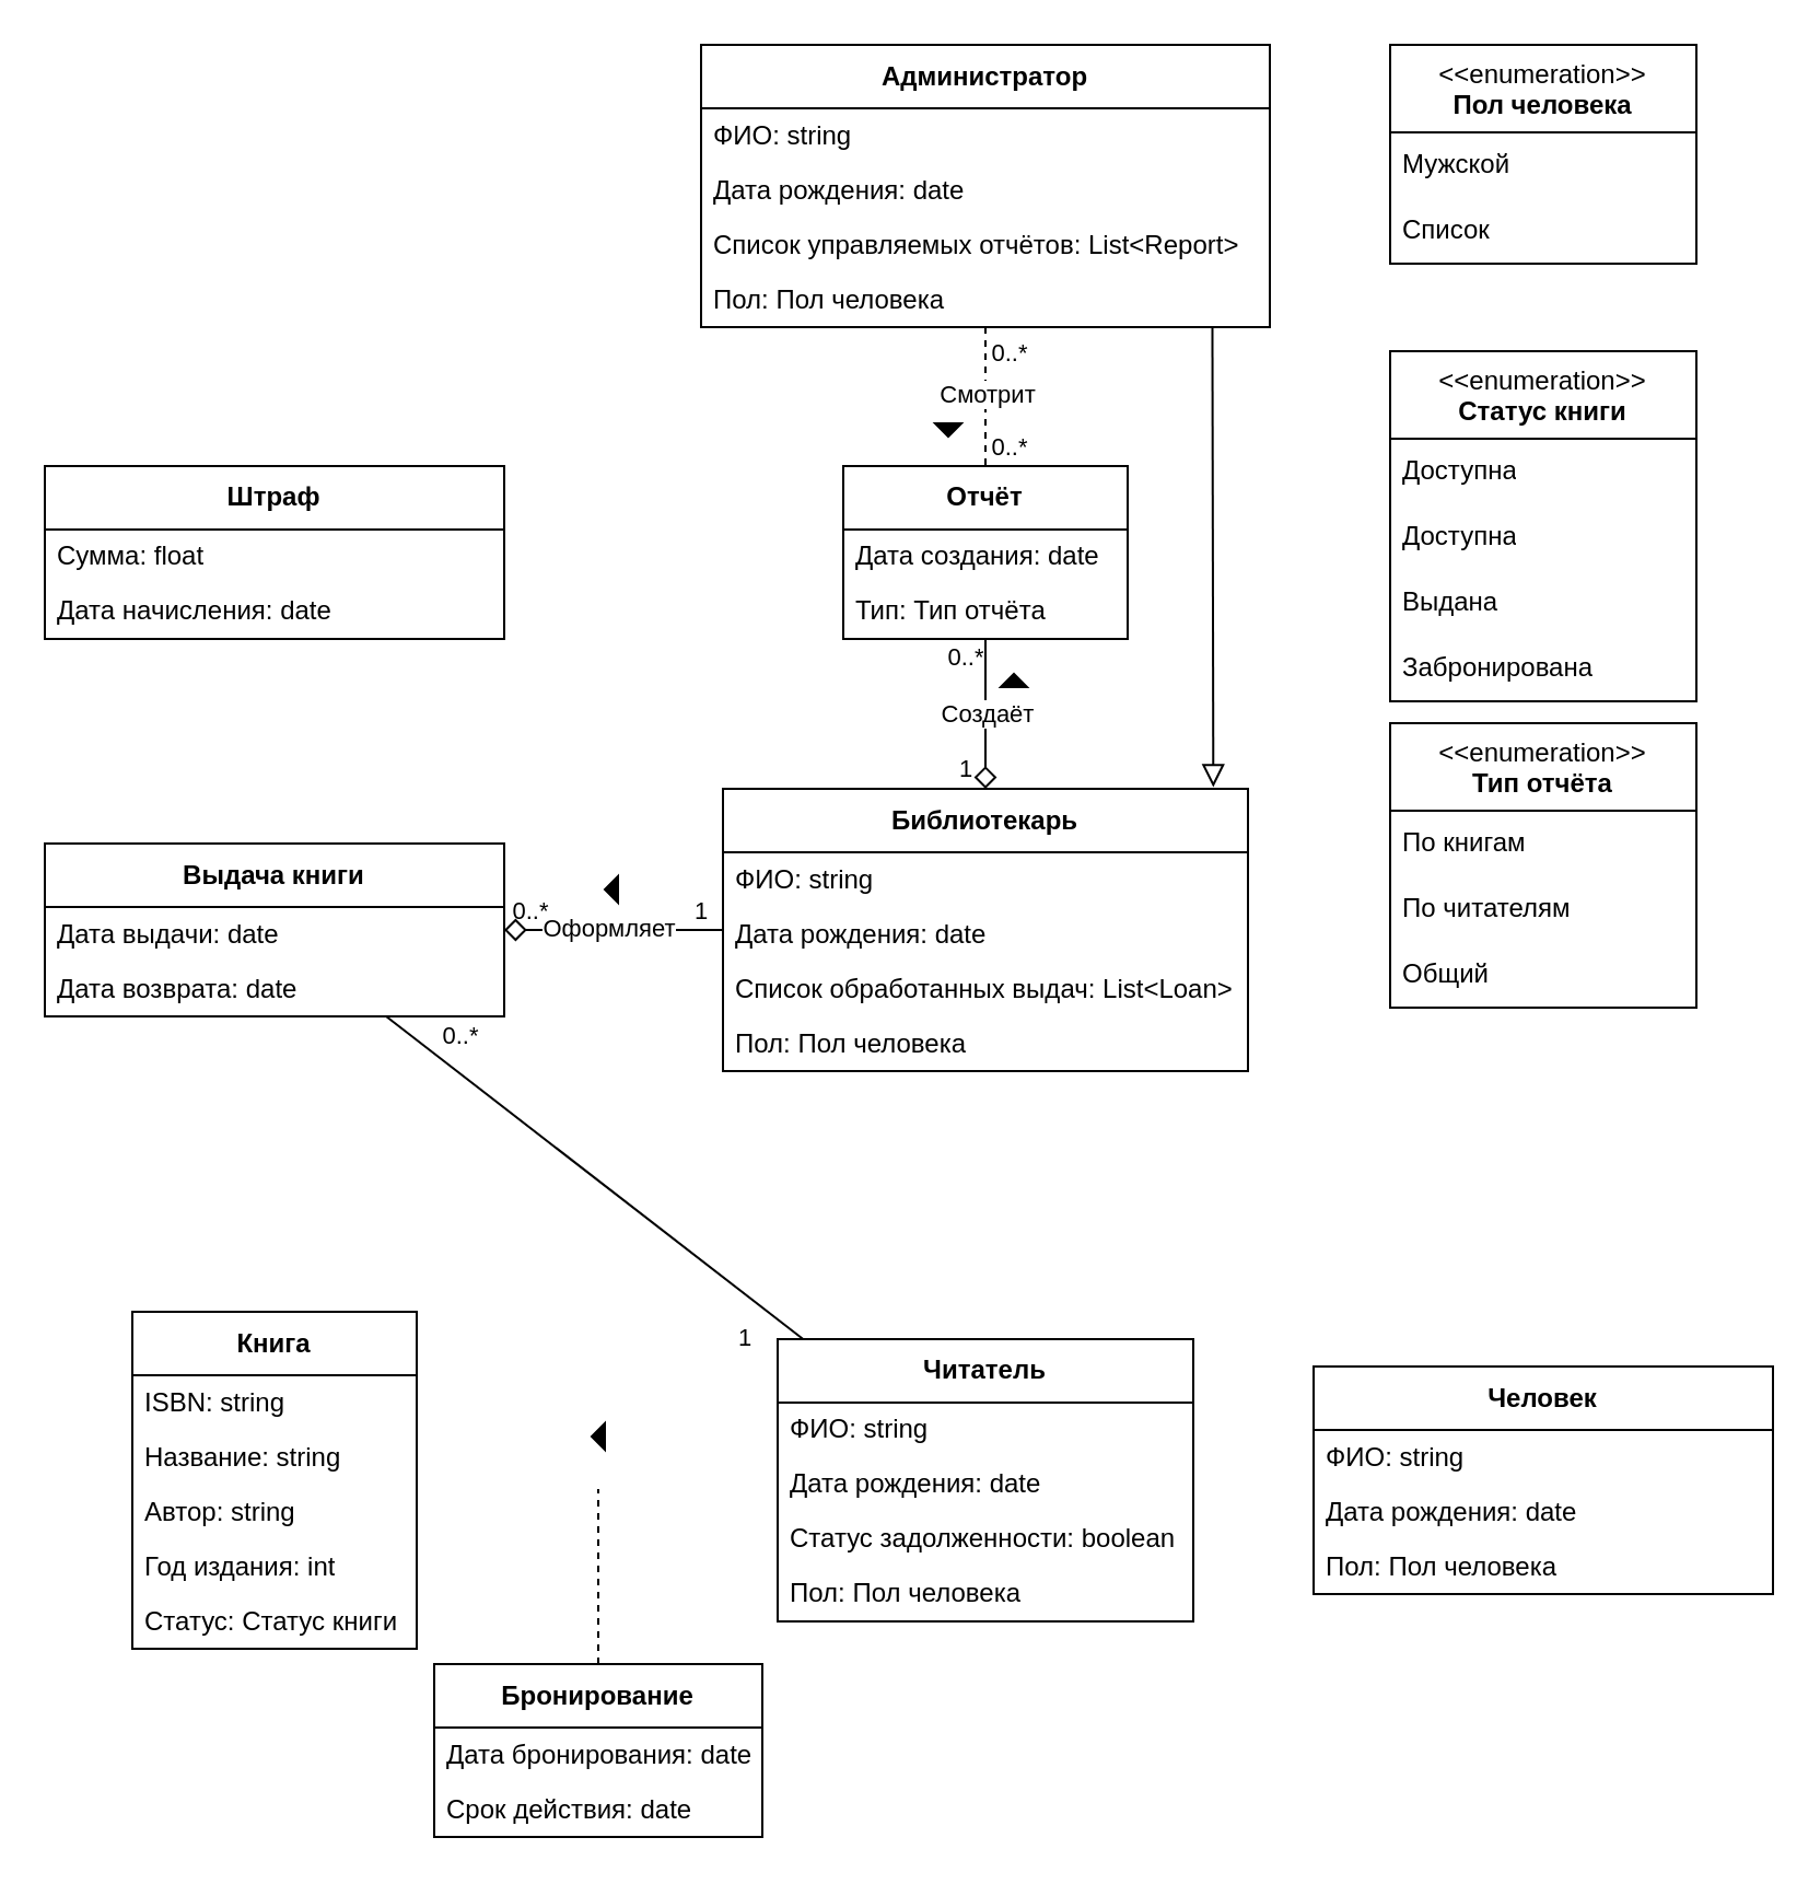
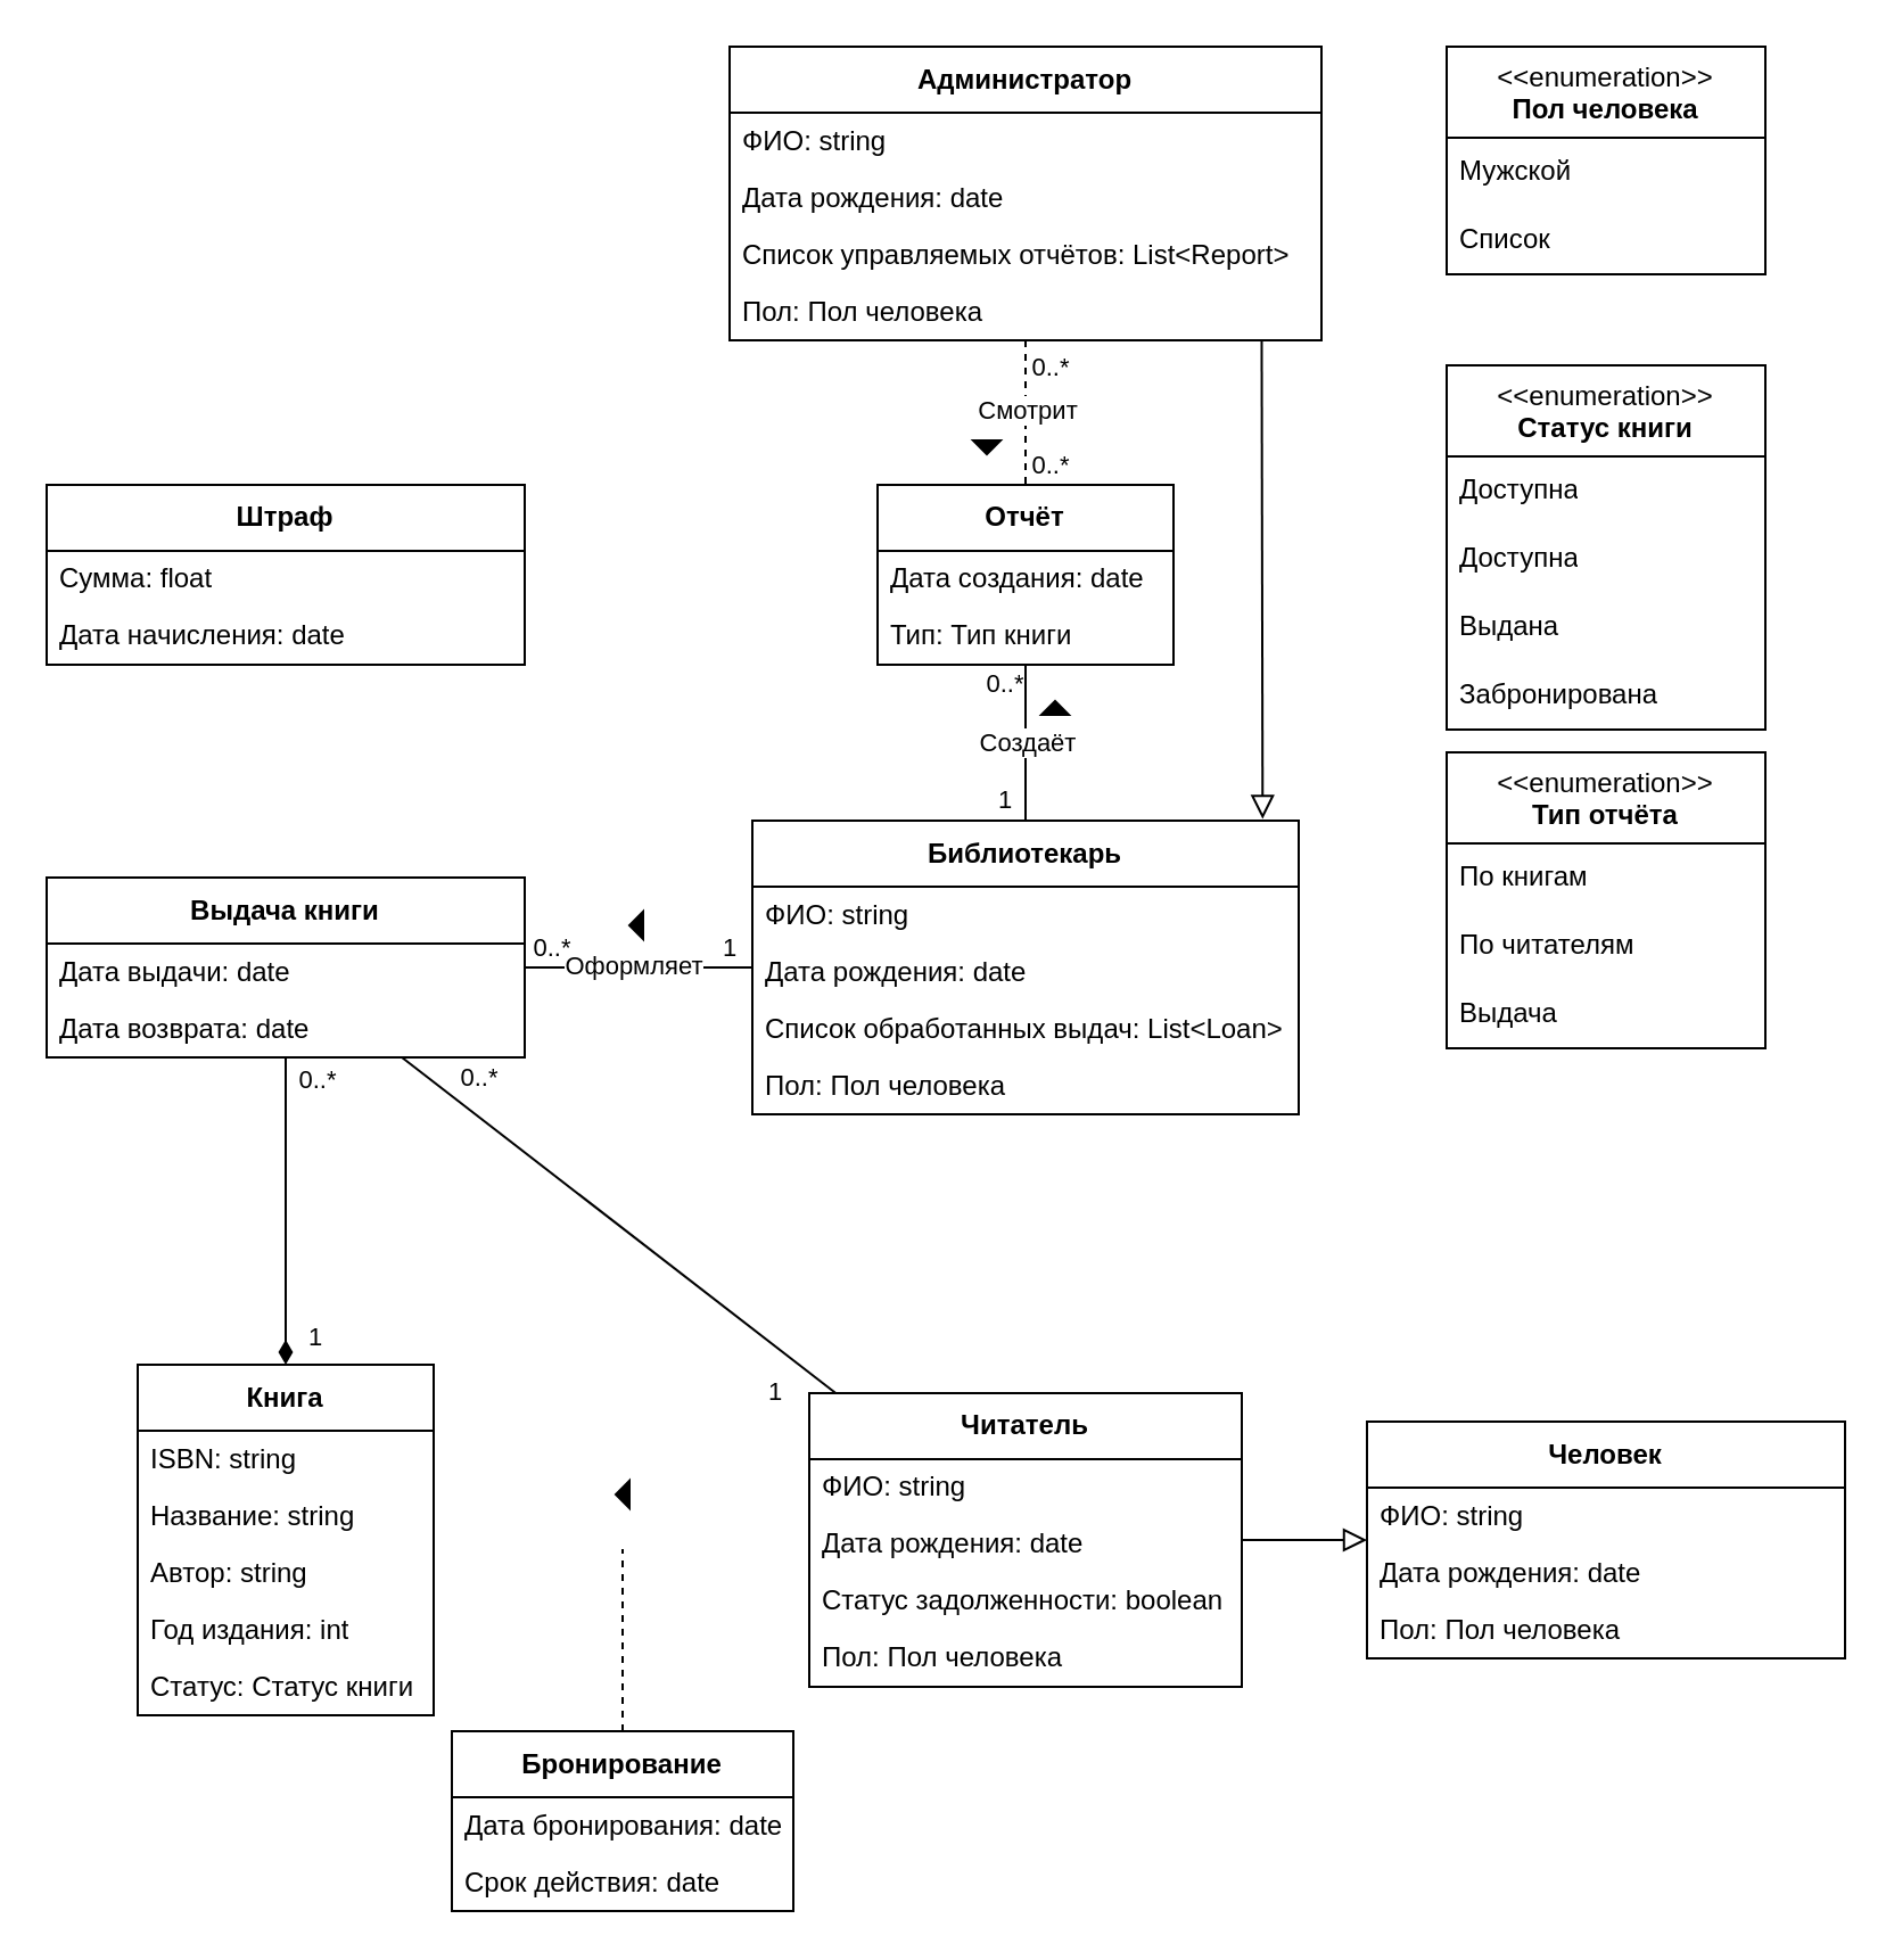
- <mxCell id="46" value="Тип: Тип отчёта" style="text;html=1;strokeColor=none;fillColor=none;align=left;verticalAlign=middle;spacingLeft=4;spacingRight=4;overflow=hidden;rotatable=0;points=[[0,0.5],[1,0.5]];portConstraint=eastwest;whiteSpace=wrap;" vertex="1" parent="44"><mxGeometry y="54" width="130" height="25" as="geometry" /></mxCell>
+ <mxCell id="46" value="Тип: Тип книги" style="text;html=1;strokeColor=none;fillColor=none;align=left;verticalAlign=middle;spacingLeft=4;spacingRight=4;overflow=hidden;rotatable=0;points=[[0,0.5],[1,0.5]];portConstraint=eastwest;whiteSpace=wrap;" vertex="1" parent="44"><mxGeometry y="54" width="130" height="25" as="geometry" /></mxCell>
- <mxCell id="54" value="" style="endArrow=diamond;startArrow=none;endFill=0;startFill=0;endSize=8;html=1;verticalAlign=bottom;labelBackgroundColor=none;strokeWidth=1;rounded=0;" edge="1" parent="1" source="44" target="10"><mxGeometry width="160" relative="1" as="geometry"><mxPoint x="260" y="340" as="sourcePoint" /><mxPoint x="410" y="340" as="targetPoint" /></mxGeometry></mxCell>
+ <mxCell id="54" value="" style="endArrow=none;startArrow=none;endFill=0;startFill=0;endSize=8;html=1;verticalAlign=bottom;labelBackgroundColor=none;strokeWidth=1;rounded=0;" edge="1" parent="1" source="44" target="10"><mxGeometry width="160" relative="1" as="geometry"><mxPoint x="260" y="340" as="sourcePoint" /><mxPoint x="410" y="340" as="targetPoint" /></mxGeometry></mxCell>
- <mxCell id="69" value="" style="endArrow=diamond;startArrow=none;endFill=0;startFill=0;endSize=8;html=1;verticalAlign=bottom;labelBackgroundColor=none;strokeWidth=1;rounded=0;" edge="1" parent="1" source="10" target="38"><mxGeometry width="160" relative="1" as="geometry"><mxPoint x="136" y="300" as="sourcePoint" /><mxPoint x="110" y="433" as="targetPoint" /></mxGeometry></mxCell>
+ <mxCell id="69" value="" style="endArrow=none;startArrow=none;endFill=0;startFill=0;endSize=8;html=1;verticalAlign=bottom;labelBackgroundColor=none;strokeWidth=1;rounded=0;" edge="1" parent="1" source="10" target="38"><mxGeometry width="160" relative="1" as="geometry"><mxPoint x="136" y="300" as="sourcePoint" /><mxPoint x="110" y="433" as="targetPoint" /></mxGeometry></mxCell>
- <mxCell id="50" value="Общий" style="text;html=1;strokeColor=none;fillColor=none;align=left;verticalAlign=middle;spacingLeft=4;spacingRight=4;overflow=hidden;rotatable=0;points=[[0,0.5],[1,0.5]];portConstraint=eastwest;whiteSpace=wrap;" vertex="1" parent="47"><mxGeometry y="100" width="140" height="30" as="geometry" /></mxCell>
+ <mxCell id="50" value="Выдача" style="text;html=1;strokeColor=none;fillColor=none;align=left;verticalAlign=middle;spacingLeft=4;spacingRight=4;overflow=hidden;rotatable=0;points=[[0,0.5],[1,0.5]];portConstraint=eastwest;whiteSpace=wrap;" vertex="1" parent="47"><mxGeometry y="100" width="140" height="30" as="geometry" /></mxCell>
+ <mxCell id="51" value="" style="endArrow=none;startArrow=diamondThin;endFill=0;startFill=1;html=1;verticalAlign=bottom;labelBackgroundColor=none;strokeWidth=1;startSize=8;endSize=8;rounded=0;" edge="1" parent="1" source="24" target="38"><mxGeometry width="160" relative="1" as="geometry"><mxPoint x="270" y="660" as="sourcePoint" /><mxPoint x="270" y="570" as="targetPoint" /></mxGeometry></mxCell>
+ <mxCell id="52" value="1" style="edgeLabel;html=1;align=center;verticalAlign=middle;resizable=0;points=[];spacingRight=-24;labelBackgroundColor=none;spacing=2;" vertex="1" connectable="0" parent="51"><mxGeometry x="-0.802" relative="1" as="geometry"><mxPoint as="offset" /></mxGeometry></mxCell>
+ <mxCell id="53" value="0..*" style="edgeLabel;html=1;align=center;verticalAlign=middle;resizable=0;points=[];spacingRight=-26;labelBackgroundColor=none;" vertex="1" connectable="0" parent="51"><mxGeometry x="0.866" relative="1" as="geometry"><mxPoint as="offset" /></mxGeometry></mxCell>
+ <mxCell id="63" value="" style="endArrow=block;html=1;rounded=0;align=center;verticalAlign=bottom;endFill=0;labelBackgroundColor=none;endSize=8;" edge="1" parent="1" source="2" target="20"><mxGeometry relative="1" as="geometry"><mxPoint x="700" y="490" as="sourcePoint" /><mxPoint x="860" y="490" as="targetPoint" /></mxGeometry></mxCell>
